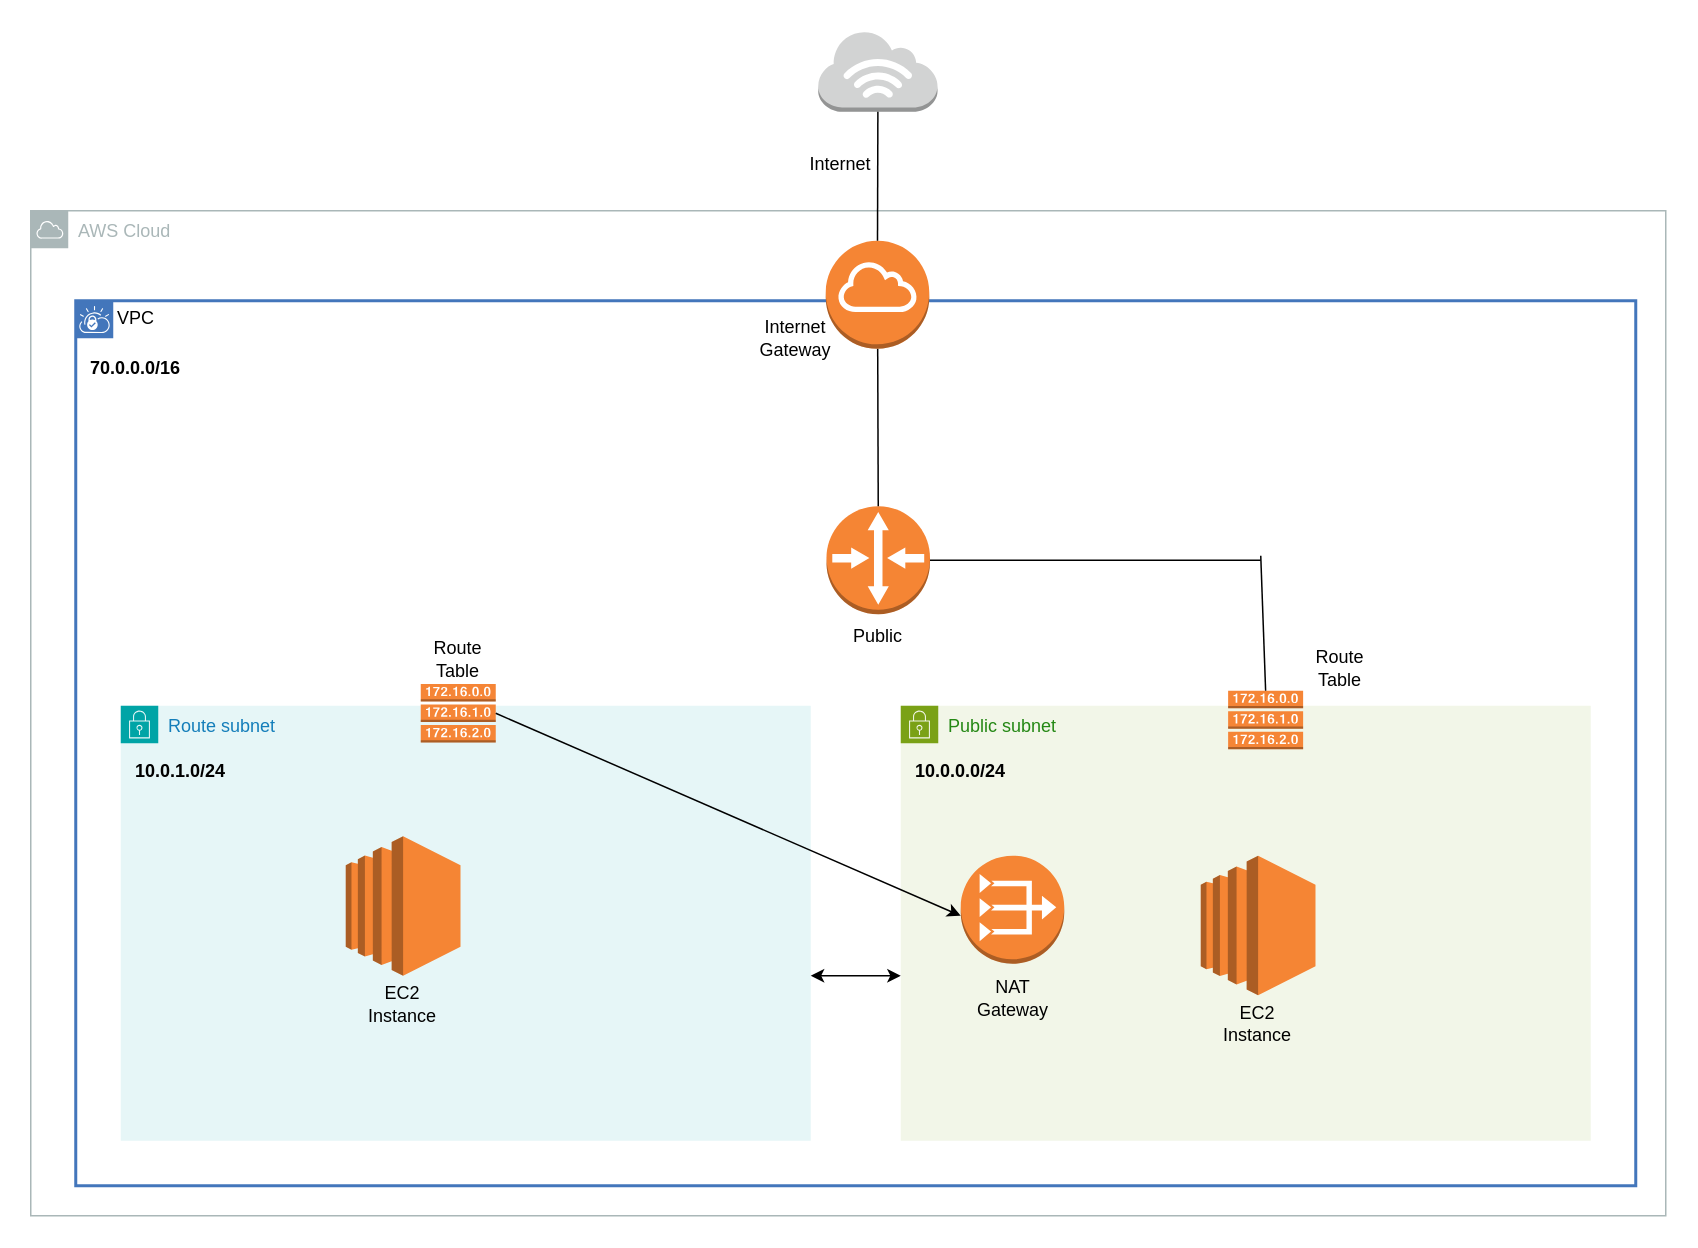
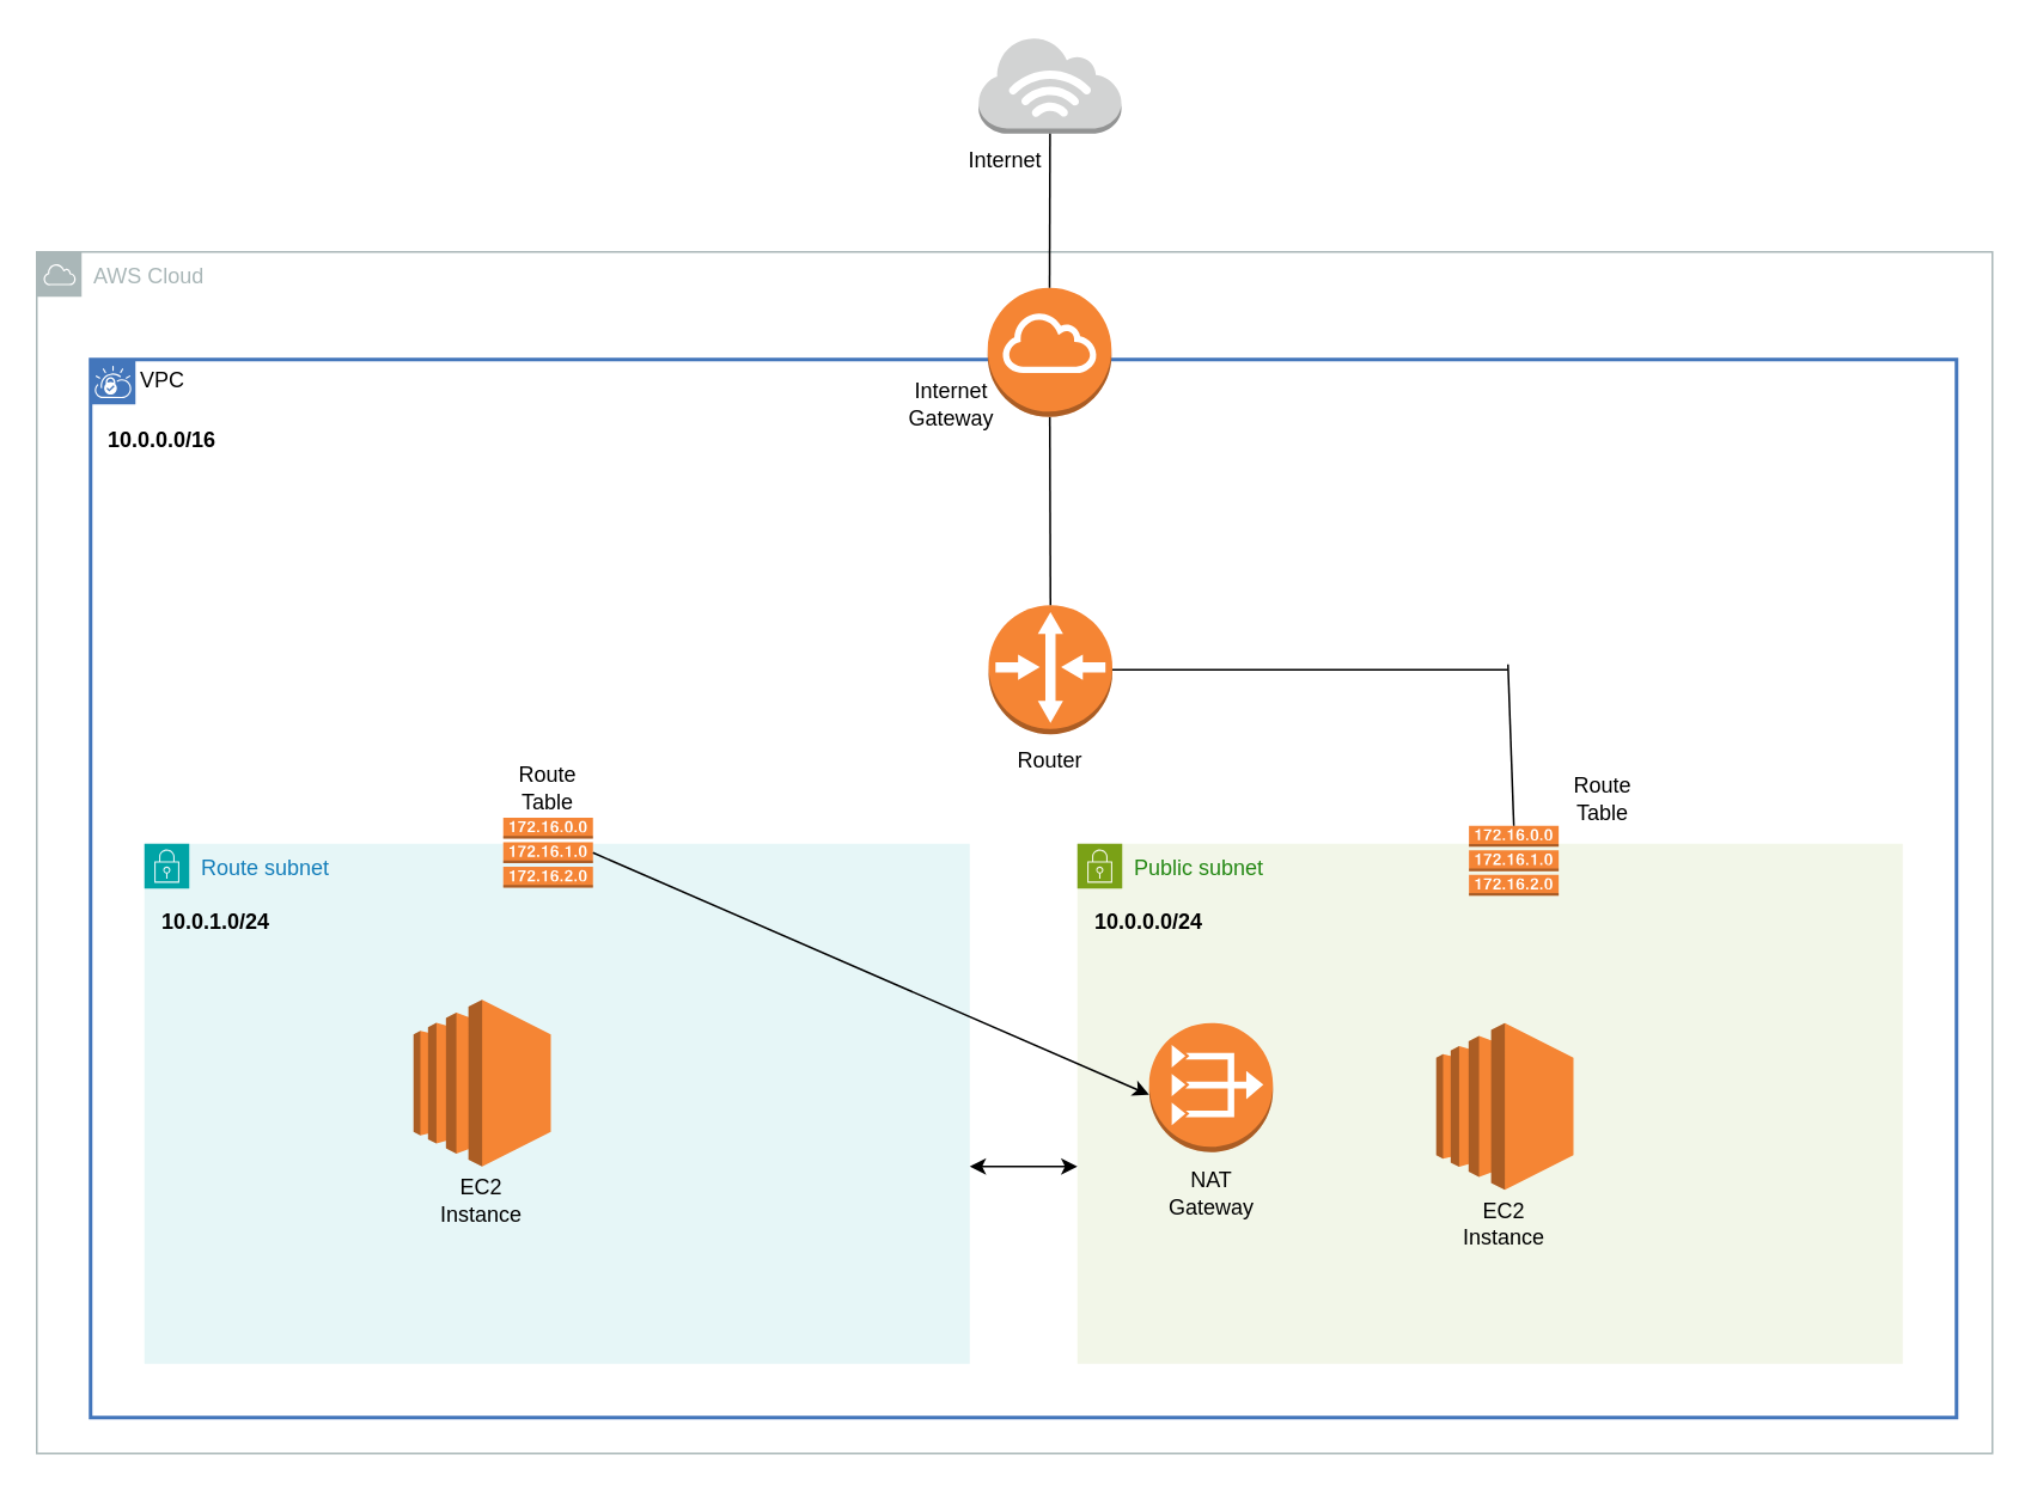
- <mxCell id="22" value="Internet" style="text;html=1;strokeColor=none;fillColor=none;align=center;verticalAlign=middle;whiteSpace=wrap;rounded=0;movable=0;resizable=0;rotatable=0;deletable=0;editable=0;locked=1;connectable=0;" vertex="1" parent="1"><mxGeometry x="530" y="94" width="60" height="30" as="geometry" /></mxCell>
+ <mxCell id="22" value="Internet" style="text;html=1;strokeColor=none;fillColor=none;align=center;verticalAlign=middle;whiteSpace=wrap;rounded=0;movable=0;resizable=0;rotatable=0;deletable=0;editable=0;locked=1;connectable=0;" vertex="1" parent="1"><mxGeometry x="530" y="74" width="60" height="30" as="geometry" /></mxCell>
- <mxCell id="7" value="&lt;b&gt;70.0.0.0/16&lt;/b&gt;" style="text;html=1;strokeColor=none;fillColor=none;align=center;verticalAlign=middle;whiteSpace=wrap;rounded=0;movable=1;resizable=1;rotatable=1;deletable=1;editable=1;locked=0;connectable=1;" vertex="1" parent="3"><mxGeometry x="10" y="30" width="60" height="30" as="geometry" /></mxCell>
+ <mxCell id="7" value="&lt;b&gt;10.0.0.0/16&lt;/b&gt;" style="text;html=1;strokeColor=none;fillColor=none;align=center;verticalAlign=middle;whiteSpace=wrap;rounded=0;movable=1;resizable=1;rotatable=1;deletable=1;editable=1;locked=0;connectable=1;" vertex="1" parent="3"><mxGeometry x="10" y="30" width="60" height="30" as="geometry" /></mxCell>
- <mxCell id="8" value="Public" style="text;html=1;strokeColor=none;fillColor=none;align=center;verticalAlign=middle;whiteSpace=wrap;rounded=0;movable=1;resizable=1;rotatable=1;deletable=1;editable=1;locked=0;connectable=1;" vertex="1" parent="3"><mxGeometry x="510" y="209" width="50" height="30" as="geometry" /></mxCell>
+ <mxCell id="8" value="Router" style="text;html=1;strokeColor=none;fillColor=none;align=center;verticalAlign=middle;whiteSpace=wrap;rounded=0;movable=1;resizable=1;rotatable=1;deletable=1;editable=1;locked=0;connectable=1;" vertex="1" parent="3"><mxGeometry x="510" y="209" width="50" height="30" as="geometry" /></mxCell>
